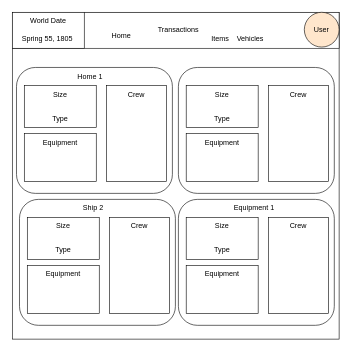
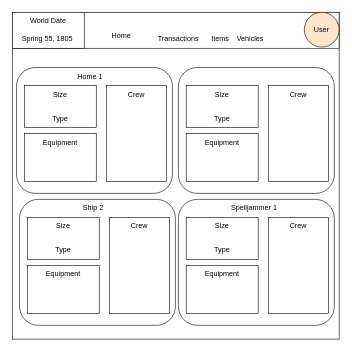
- <mxCell id="5" value="Transactions" style="text;html=1;align=center;verticalAlign=middle;whiteSpace=wrap;rounded=0;" vertex="1" parent="1"><mxGeometry x="267" y="35" width="60" height="30" as="geometry" /></mxCell>
+ <mxCell id="5" value="Transactions" style="text;html=1;align=center;verticalAlign=middle;whiteSpace=wrap;rounded=0;" vertex="1" parent="1"><mxGeometry x="267" y="50" width="60" height="30" as="geometry" /></mxCell>
- <mxCell id="31" value="Equipment 1" style="text;html=1;align=center;verticalAlign=middle;whiteSpace=wrap;rounded=0;" vertex="1" parent="1"><mxGeometry x="380" y="332" width="87" height="30" as="geometry" /></mxCell>
+ <mxCell id="31" value="Spelljammer 1" style="text;html=1;align=center;verticalAlign=middle;whiteSpace=wrap;rounded=0;" vertex="1" parent="1"><mxGeometry x="380" y="332" width="87" height="30" as="geometry" /></mxCell>
